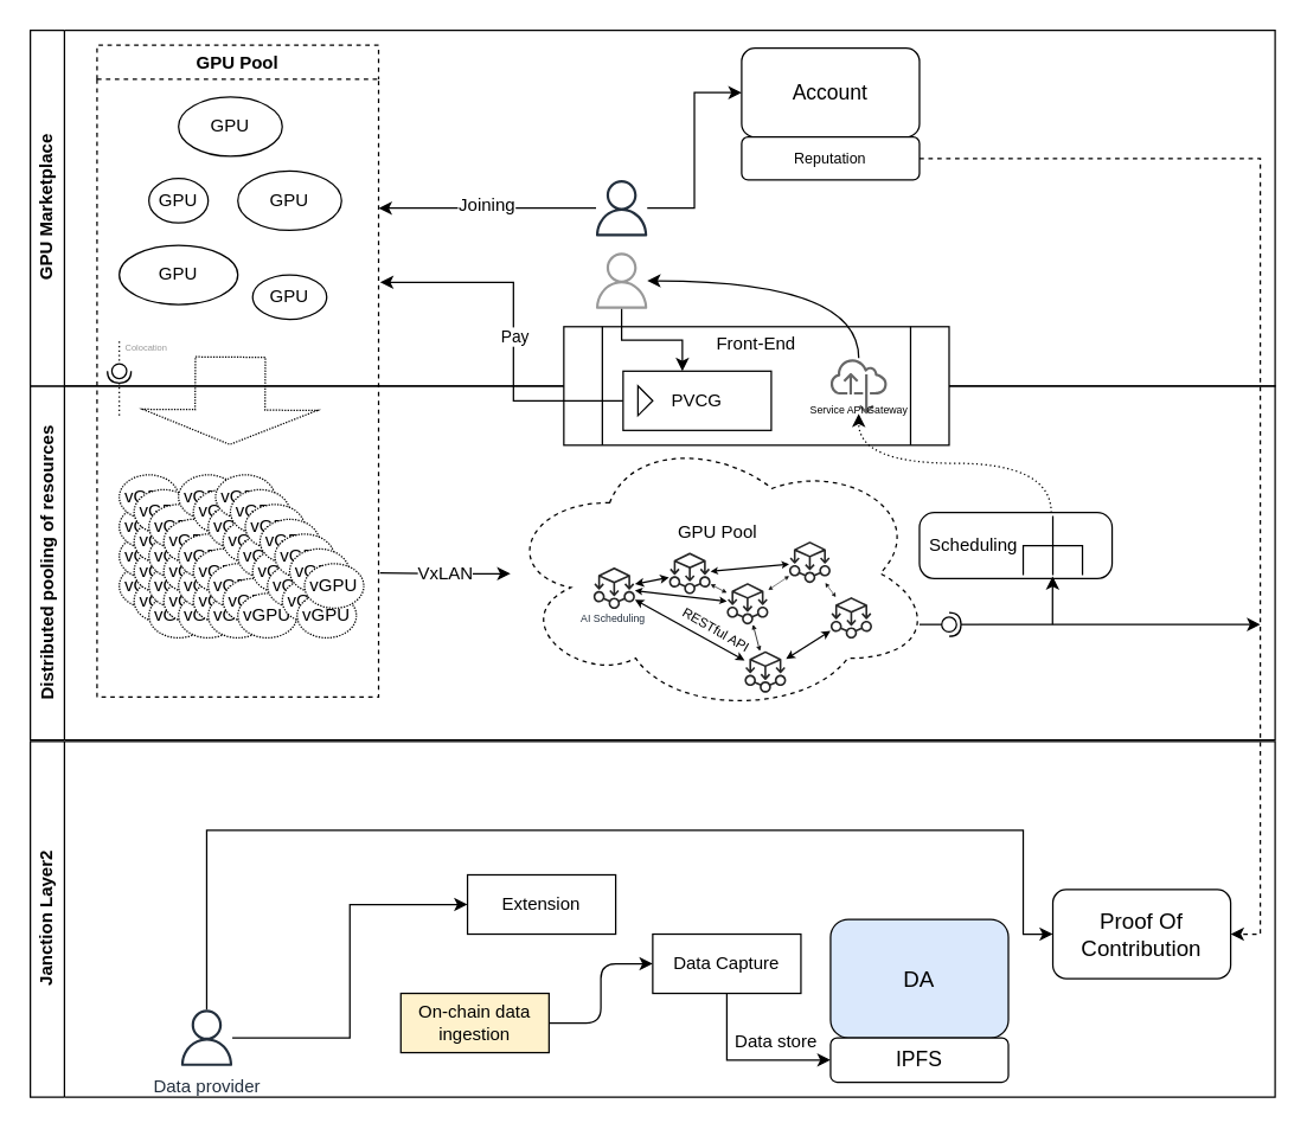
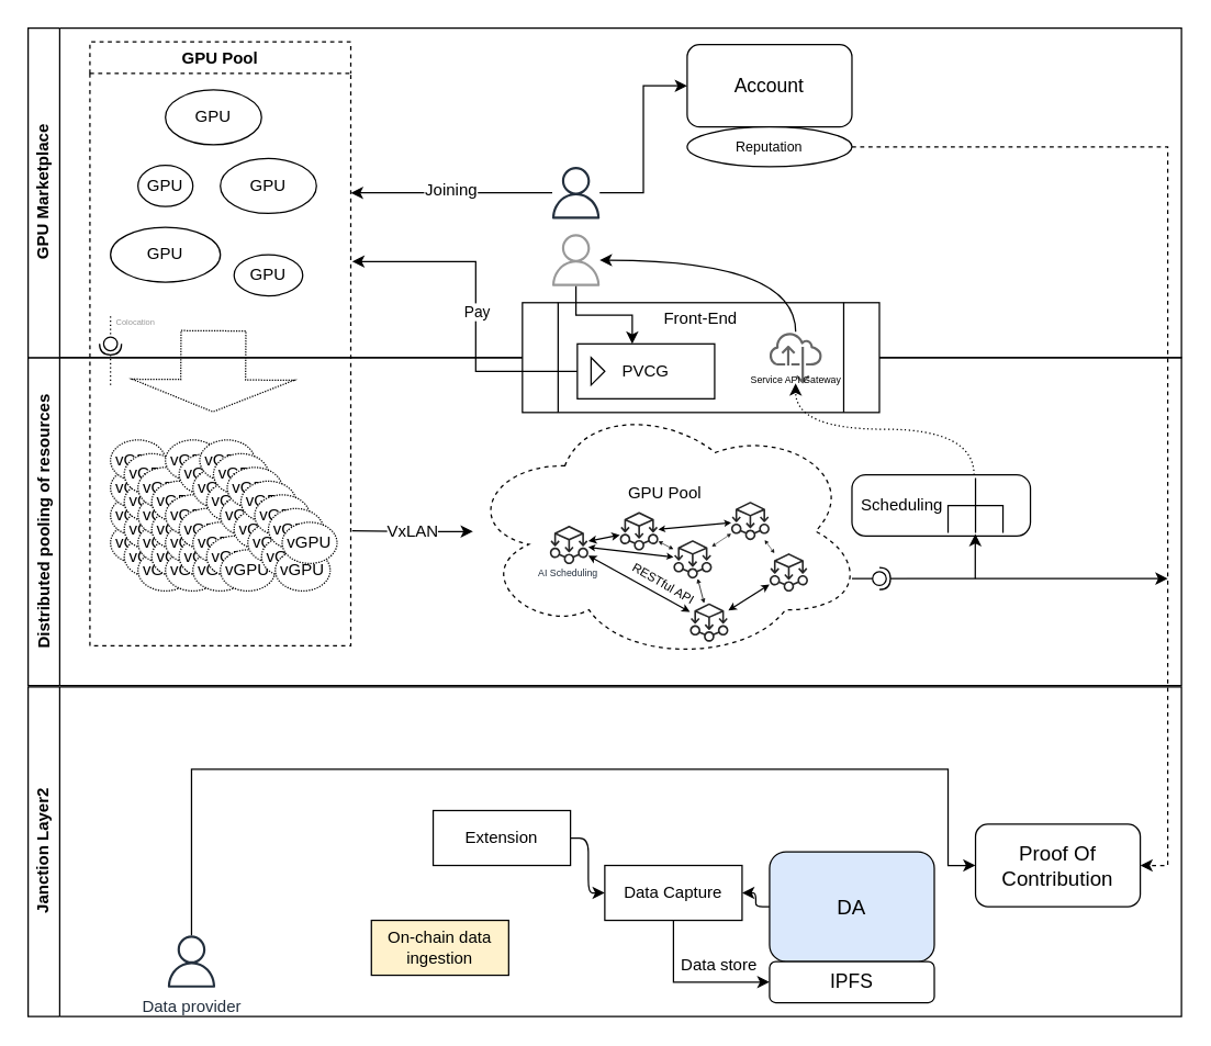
- <mxCell id="67" value="&lt;div&gt;&lt;span style=&quot;font-size: 10px;&quot;&gt;Reputation&lt;/span&gt;&lt;/div&gt;" style="rounded=1;whiteSpace=wrap;html=1;strokeColor=default;align=center;verticalAlign=top;fontFamily=Helvetica;fontSize=12;fontColor=default;labelBackgroundColor=default;resizable=1;fillColor=default;" vertex="1" parent="42"><mxGeometry x="480" y="72" width="120" height="29" as="geometry" /></mxCell>
+ <mxCell id="67" value="&lt;div&gt;&lt;span style=&quot;font-size: 10px;&quot;&gt;Reputation&lt;/span&gt;&lt;/div&gt;" style="ellipse;whiteSpace=wrap;html=1;strokeColor=default;align=center;verticalAlign=top;fontFamily=Helvetica;fontSize=12;fontColor=default;labelBackgroundColor=default;resizable=1;fillColor=default;" vertex="1" parent="42"><mxGeometry x="480" y="72" width="120" height="29" as="geometry" /></mxCell>
+ <mxCell id="34" value="" style="edgeStyle=elbowEdgeStyle;elbow=horizontal;html=1;rounded=1;curved=0;sourcePerimeterSpacing=0;targetPerimeterSpacing=0;startSize=6;endSize=6;startArrow=classic;startFill=1;endArrow=none;endFill=0;" edge="1" parent="28" source="32" target="33"><mxGeometry relative="1" as="geometry" /></mxCell>
- <mxCell id="37" style="edgeStyle=orthogonalEdgeStyle;rounded=0;orthogonalLoop=1;jettySize=auto;html=1;entryX=0;entryY=0.5;entryDx=0;entryDy=0;fontFamily=Helvetica;fontSize=12;fontColor=default;labelBackgroundColor=default;resizable=1;" edge="1" parent="28" source="40" target="33"><mxGeometry relative="1" as="geometry" /></mxCell>
- <mxCell id="36" value="" style="edgeStyle=elbowEdgeStyle;elbow=horizontal;html=1;rounded=1;curved=0;sourcePerimeterSpacing=0;targetPerimeterSpacing=0;startSize=6;endSize=6;startArrow=classic;startFill=1;endArrow=none;endFill=0;" edge="1" parent="28" source="32" target="35"><mxGeometry relative="1" as="geometry" /></mxCell>
+ <mxCell id="36" value="" style="edgeStyle=elbowEdgeStyle;elbow=horizontal;html=1;rounded=1;curved=0;sourcePerimeterSpacing=0;targetPerimeterSpacing=0;startSize=6;endSize=6;startArrow=classic;startFill=1;endArrow=none;endFill=0;" edge="1" parent="28" source="32" target="29"><mxGeometry relative="1" as="geometry" /></mxCell>
